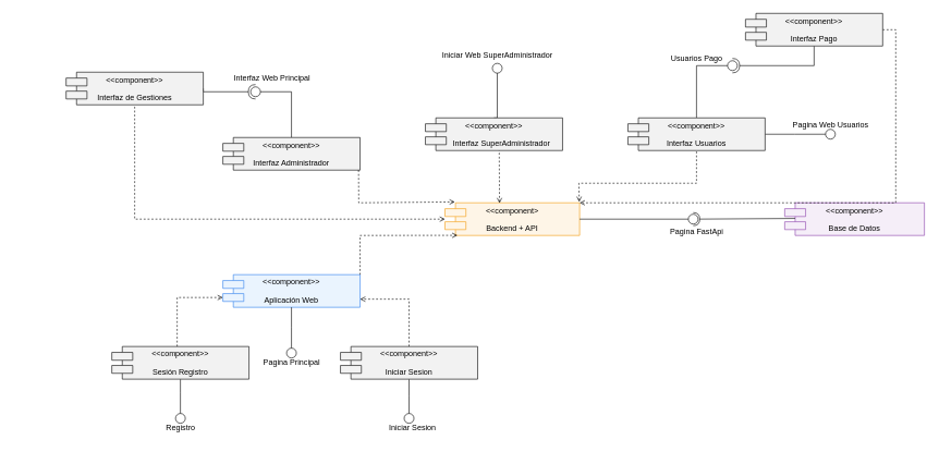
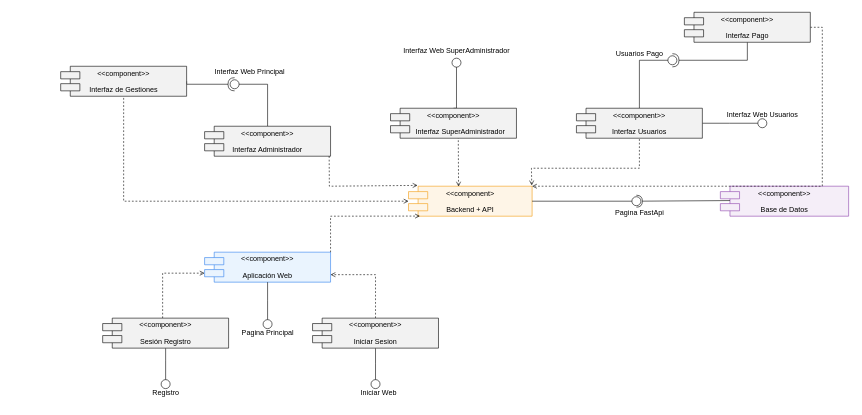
- <mxCell id="19" value="Iniciar Web SuperAdministrador" style="text;html=1;align=center;verticalAlign=middle;resizable=0;points=[];autosize=1;strokeColor=none;fillColor=none;" parent="1" vertex="1"><mxGeometry x="660" y="70" width="200" height="30" as="geometry" /></mxCell>
+ <mxCell id="19" value="Interfaz Web SuperAdministrador" style="text;html=1;align=center;verticalAlign=middle;resizable=0;points=[];autosize=1;strokeColor=none;fillColor=none;" parent="1" vertex="1"><mxGeometry x="660" y="70" width="200" height="30" as="geometry" /></mxCell>
- <mxCell id="18" value="Pagina Web Usuarios" style="text;html=1;align=center;verticalAlign=middle;resizable=0;points=[];autosize=1;strokeColor=none;fillColor=none;" parent="1" vertex="1"><mxGeometry x="1200" y="176" width="140" height="30" as="geometry" /></mxCell>
+ <mxCell id="18" value="Interfaz Web Usuarios" style="text;html=1;align=center;verticalAlign=middle;resizable=0;points=[];autosize=1;strokeColor=none;fillColor=none;" parent="1" vertex="1"><mxGeometry x="1200" y="176" width="140" height="30" as="geometry" /></mxCell>
- <mxCell id="33" value="Iniciar Sesion" style="text;html=1;align=center;verticalAlign=middle;resizable=0;points=[];autosize=1;strokeColor=none;fillColor=none;" parent="1" vertex="1"><mxGeometry x="580" y="640" width="100" height="30" as="geometry" /></mxCell>
+ <mxCell id="33" value="Iniciar Web" style="text;html=1;align=center;verticalAlign=middle;resizable=0;points=[];autosize=1;strokeColor=none;fillColor=none;" parent="1" vertex="1"><mxGeometry x="580" y="640" width="100" height="30" as="geometry" /></mxCell>
